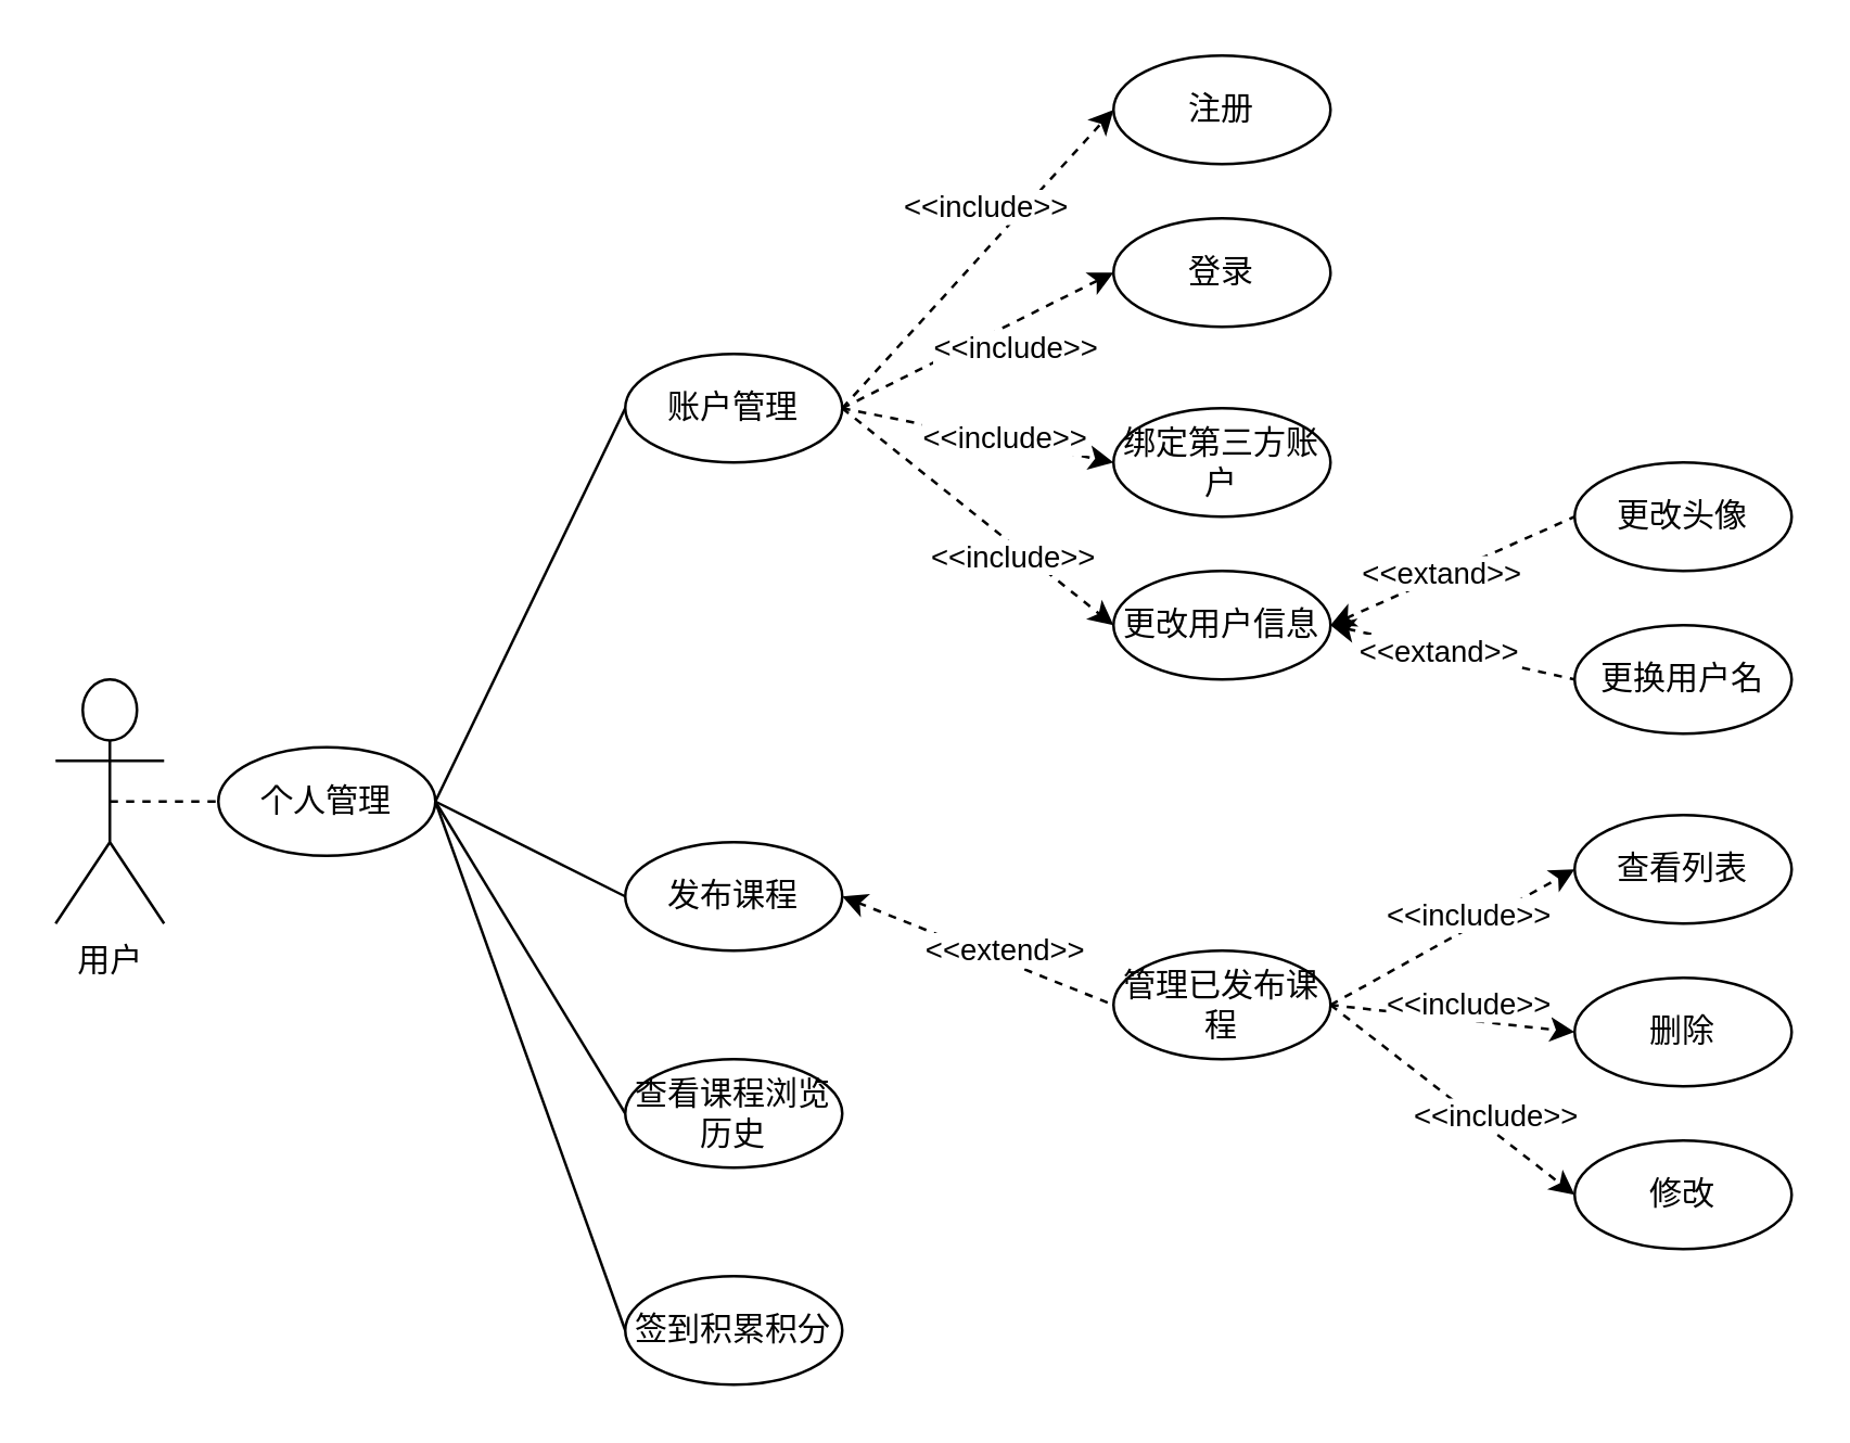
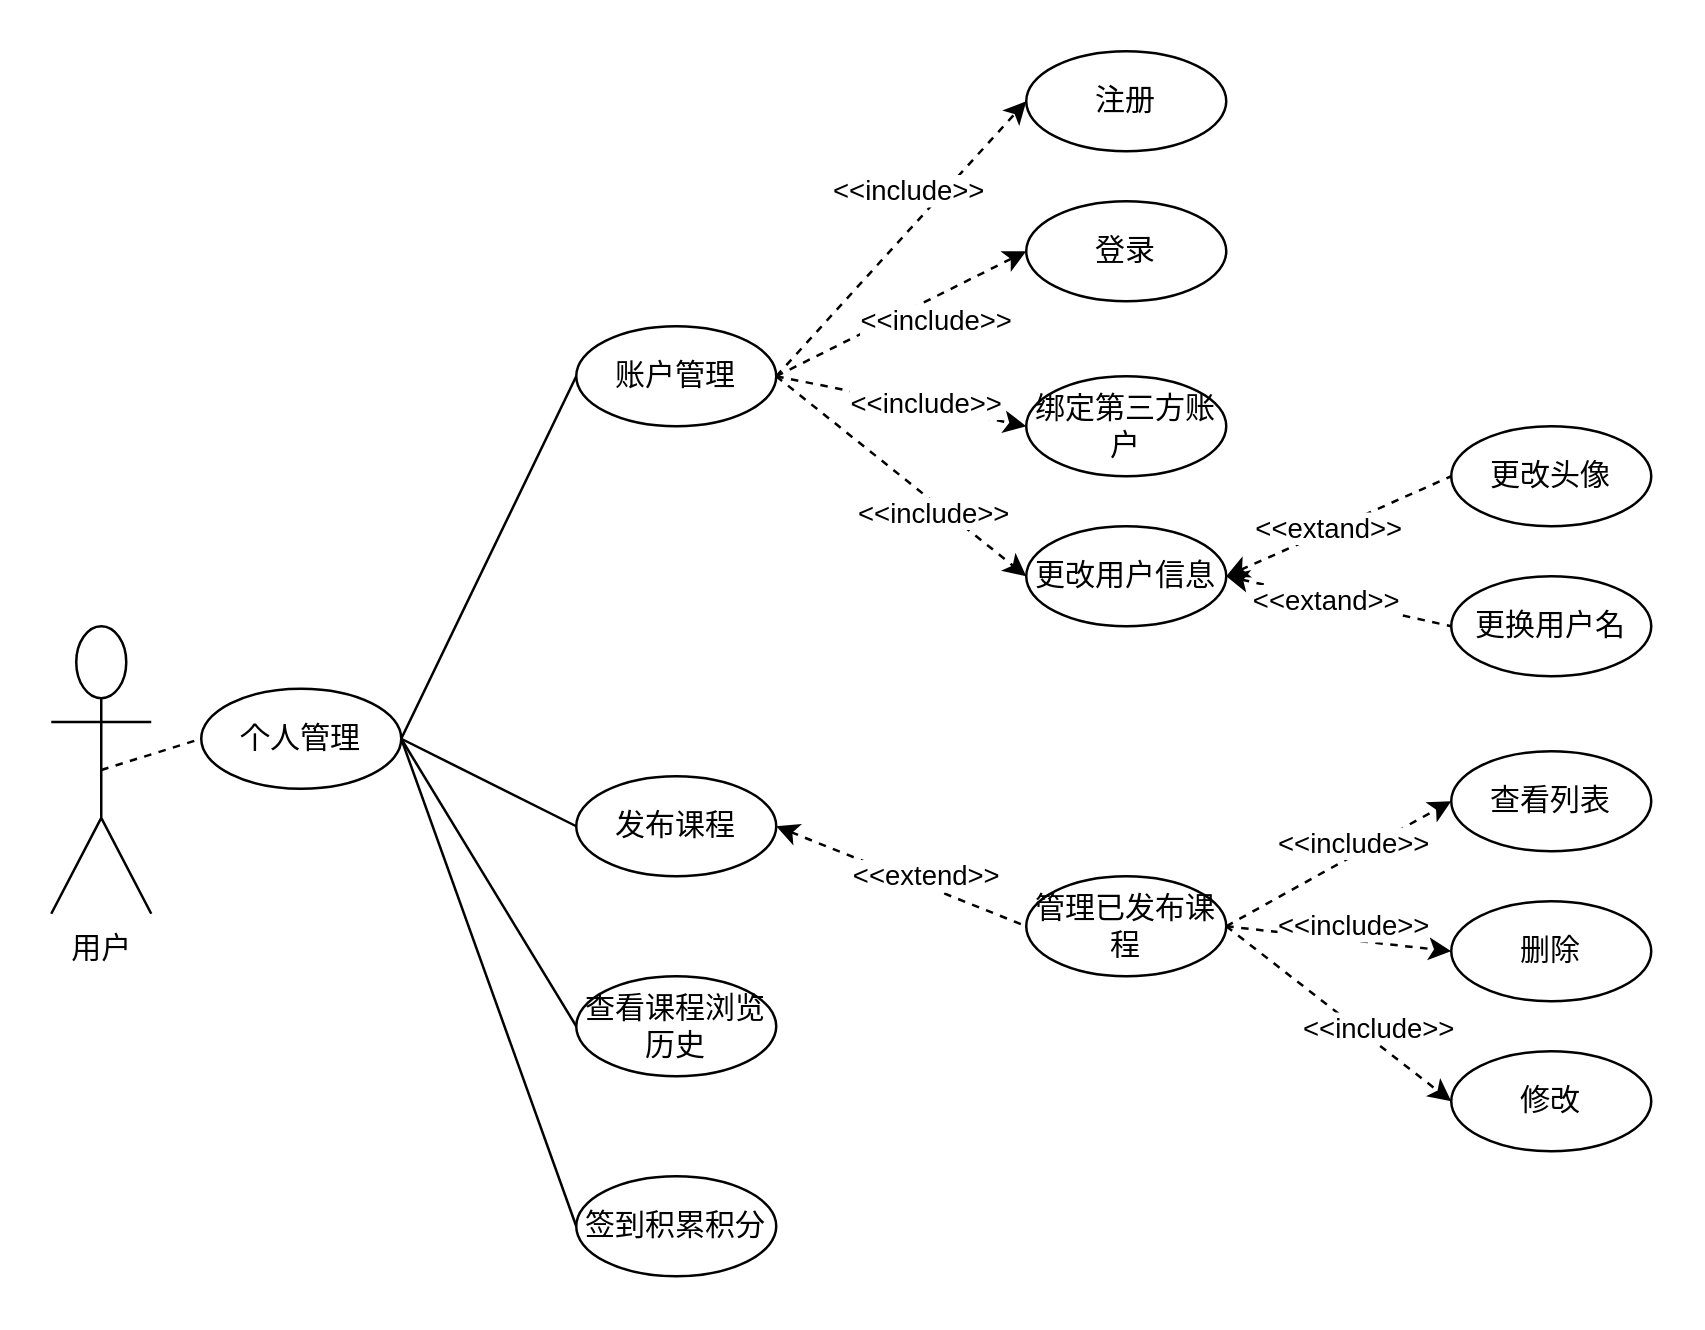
- <mxCell id="7" value="用户" style="shape=umlActor;verticalLabelPosition=bottom;labelBackgroundColor=#ffffff;verticalAlign=top;html=1;outlineConnect=0;" parent="1" vertex="1"><mxGeometry x="20" y="250" width="40" height="90" as="geometry" /></mxCell>
+ <mxCell id="7" value="用户" style="shape=umlActor;verticalLabelPosition=bottom;labelBackgroundColor=#ffffff;verticalAlign=top;html=1;outlineConnect=0;" parent="1" vertex="1"><mxGeometry x="20" y="250" width="40" height="115" as="geometry" /></mxCell>
